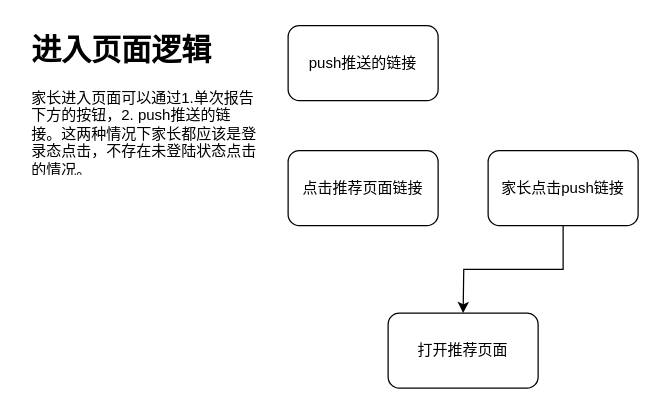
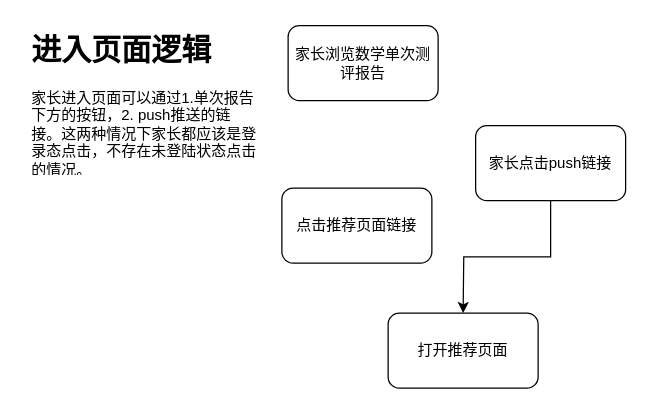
- <mxCell id="2" value="&lt;span&gt;push推送的链接&lt;/span&gt;" style="rounded=1;whiteSpace=wrap;html=1;" vertex="1" parent="1"><mxGeometry x="230" y="20" width="120" height="60" as="geometry" /></mxCell>
+ <mxCell id="2" value="&lt;span&gt;家长浏览数学单次测评报告&lt;/span&gt;" style="rounded=1;whiteSpace=wrap;html=1;" vertex="1" parent="1"><mxGeometry x="230" y="20" width="120" height="60" as="geometry" /></mxCell>
- <mxCell id="5" value="&lt;span&gt;点击推荐页面链接&lt;/span&gt;" style="rounded=1;whiteSpace=wrap;html=1;" vertex="1" parent="1"><mxGeometry x="230" y="120" width="120" height="60" as="geometry" /></mxCell>
+ <mxCell id="5" value="&lt;span&gt;点击推荐页面链接&lt;/span&gt;" style="rounded=1;whiteSpace=wrap;html=1;" vertex="1" parent="1"><mxGeometry x="225" y="150" width="120" height="60" as="geometry" /></mxCell>
- <mxCell id="4" value="&lt;span&gt;家长点击push链接&lt;/span&gt;" style="rounded=1;whiteSpace=wrap;html=1;" vertex="1" parent="1"><mxGeometry x="390" y="120" width="120" height="60" as="geometry" /></mxCell>
+ <mxCell id="4" value="&lt;span&gt;家长点击push链接&lt;/span&gt;" style="rounded=1;whiteSpace=wrap;html=1;" vertex="1" parent="1"><mxGeometry x="380" y="100" width="120" height="60" as="geometry" /></mxCell>
